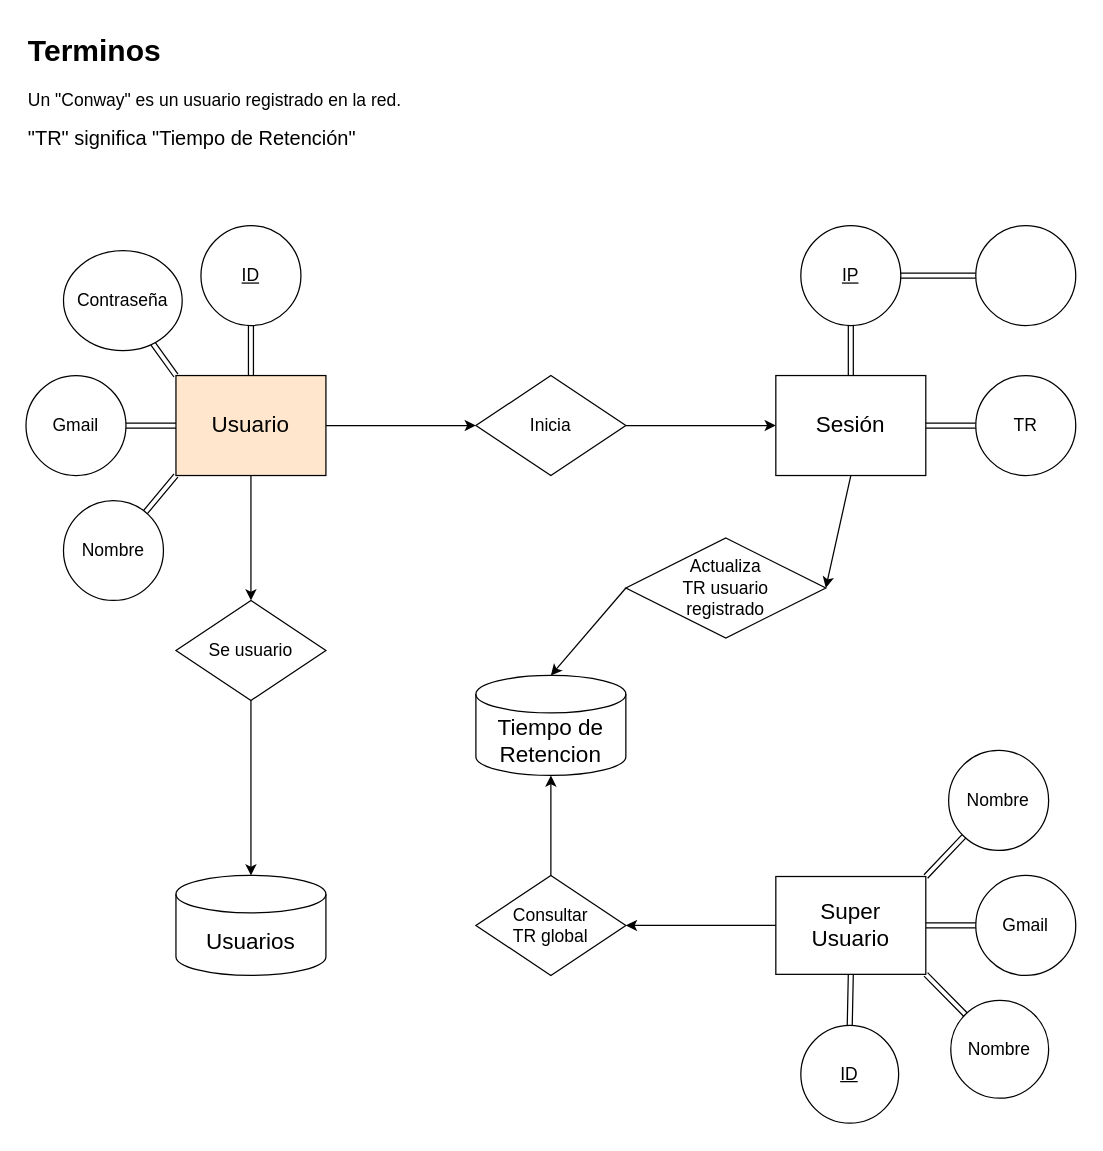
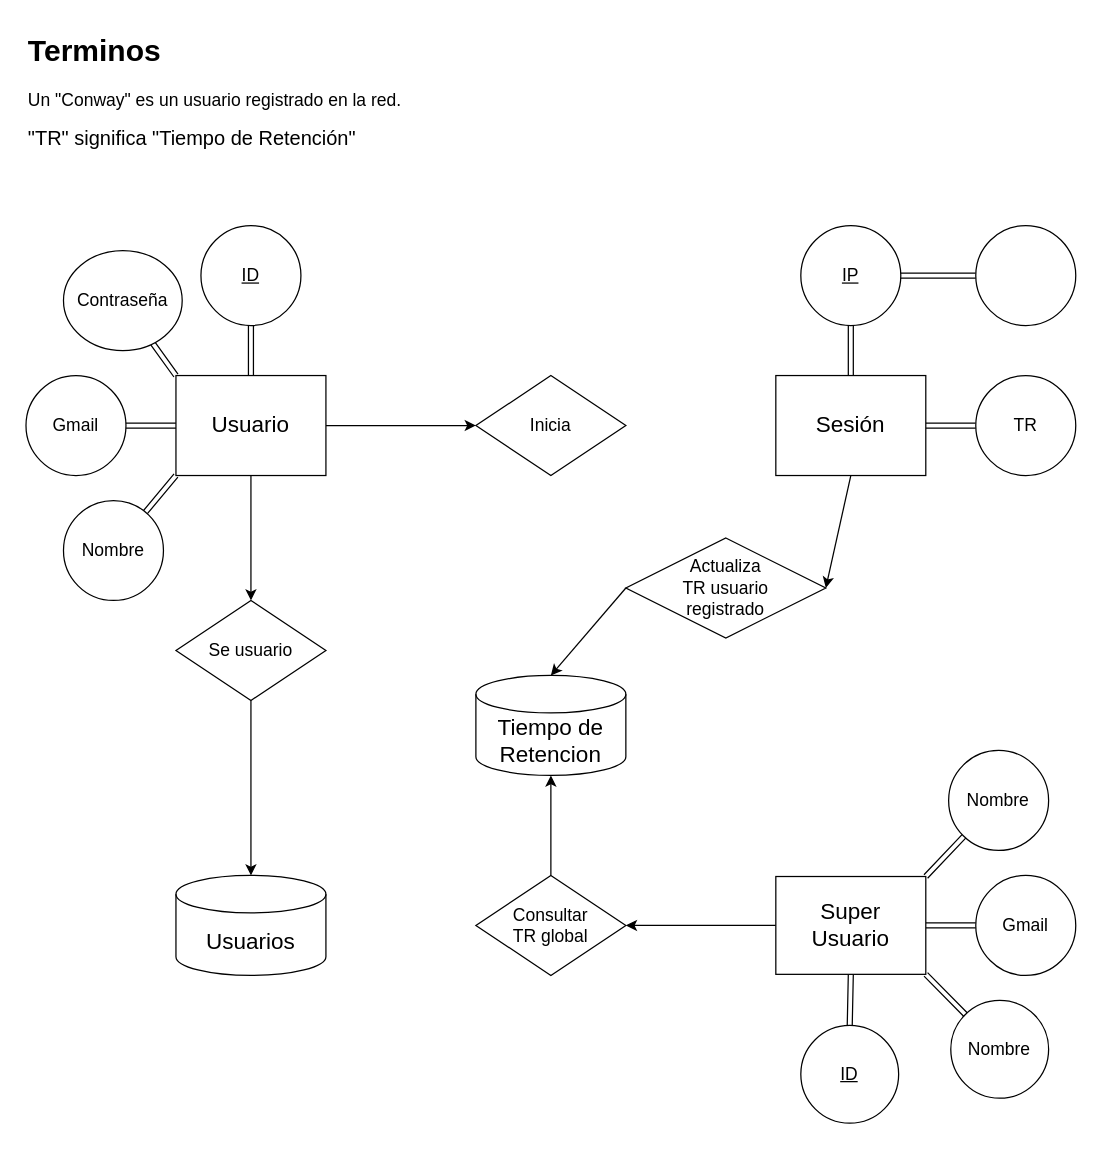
- <mxCell id="8" value="&lt;font style=&quot;font-size: 18px;&quot;&gt;Usuario&lt;/font&gt;" style="rounded=0;whiteSpace=wrap;html=1;fillColor=#ffe6cc;" parent="1" vertex="1"><mxGeometry x="140" y="300" width="120" height="80" as="geometry" /></mxCell>
+ <mxCell id="8" value="&lt;font style=&quot;font-size: 18px;&quot;&gt;Usuario&lt;/font&gt;" style="rounded=0;whiteSpace=wrap;html=1;" parent="1" vertex="1"><mxGeometry x="140" y="300" width="120" height="80" as="geometry" /></mxCell>
- <mxCell id="28" style="edgeStyle=none;rounded=0;orthogonalLoop=1;jettySize=auto;html=1;exitX=1;exitY=0.5;exitDx=0;exitDy=0;entryX=0;entryY=0.5;entryDx=0;entryDy=0;" edge="1" parent="1" source="29" target="16"><mxGeometry relative="1" as="geometry" /></mxCell>
